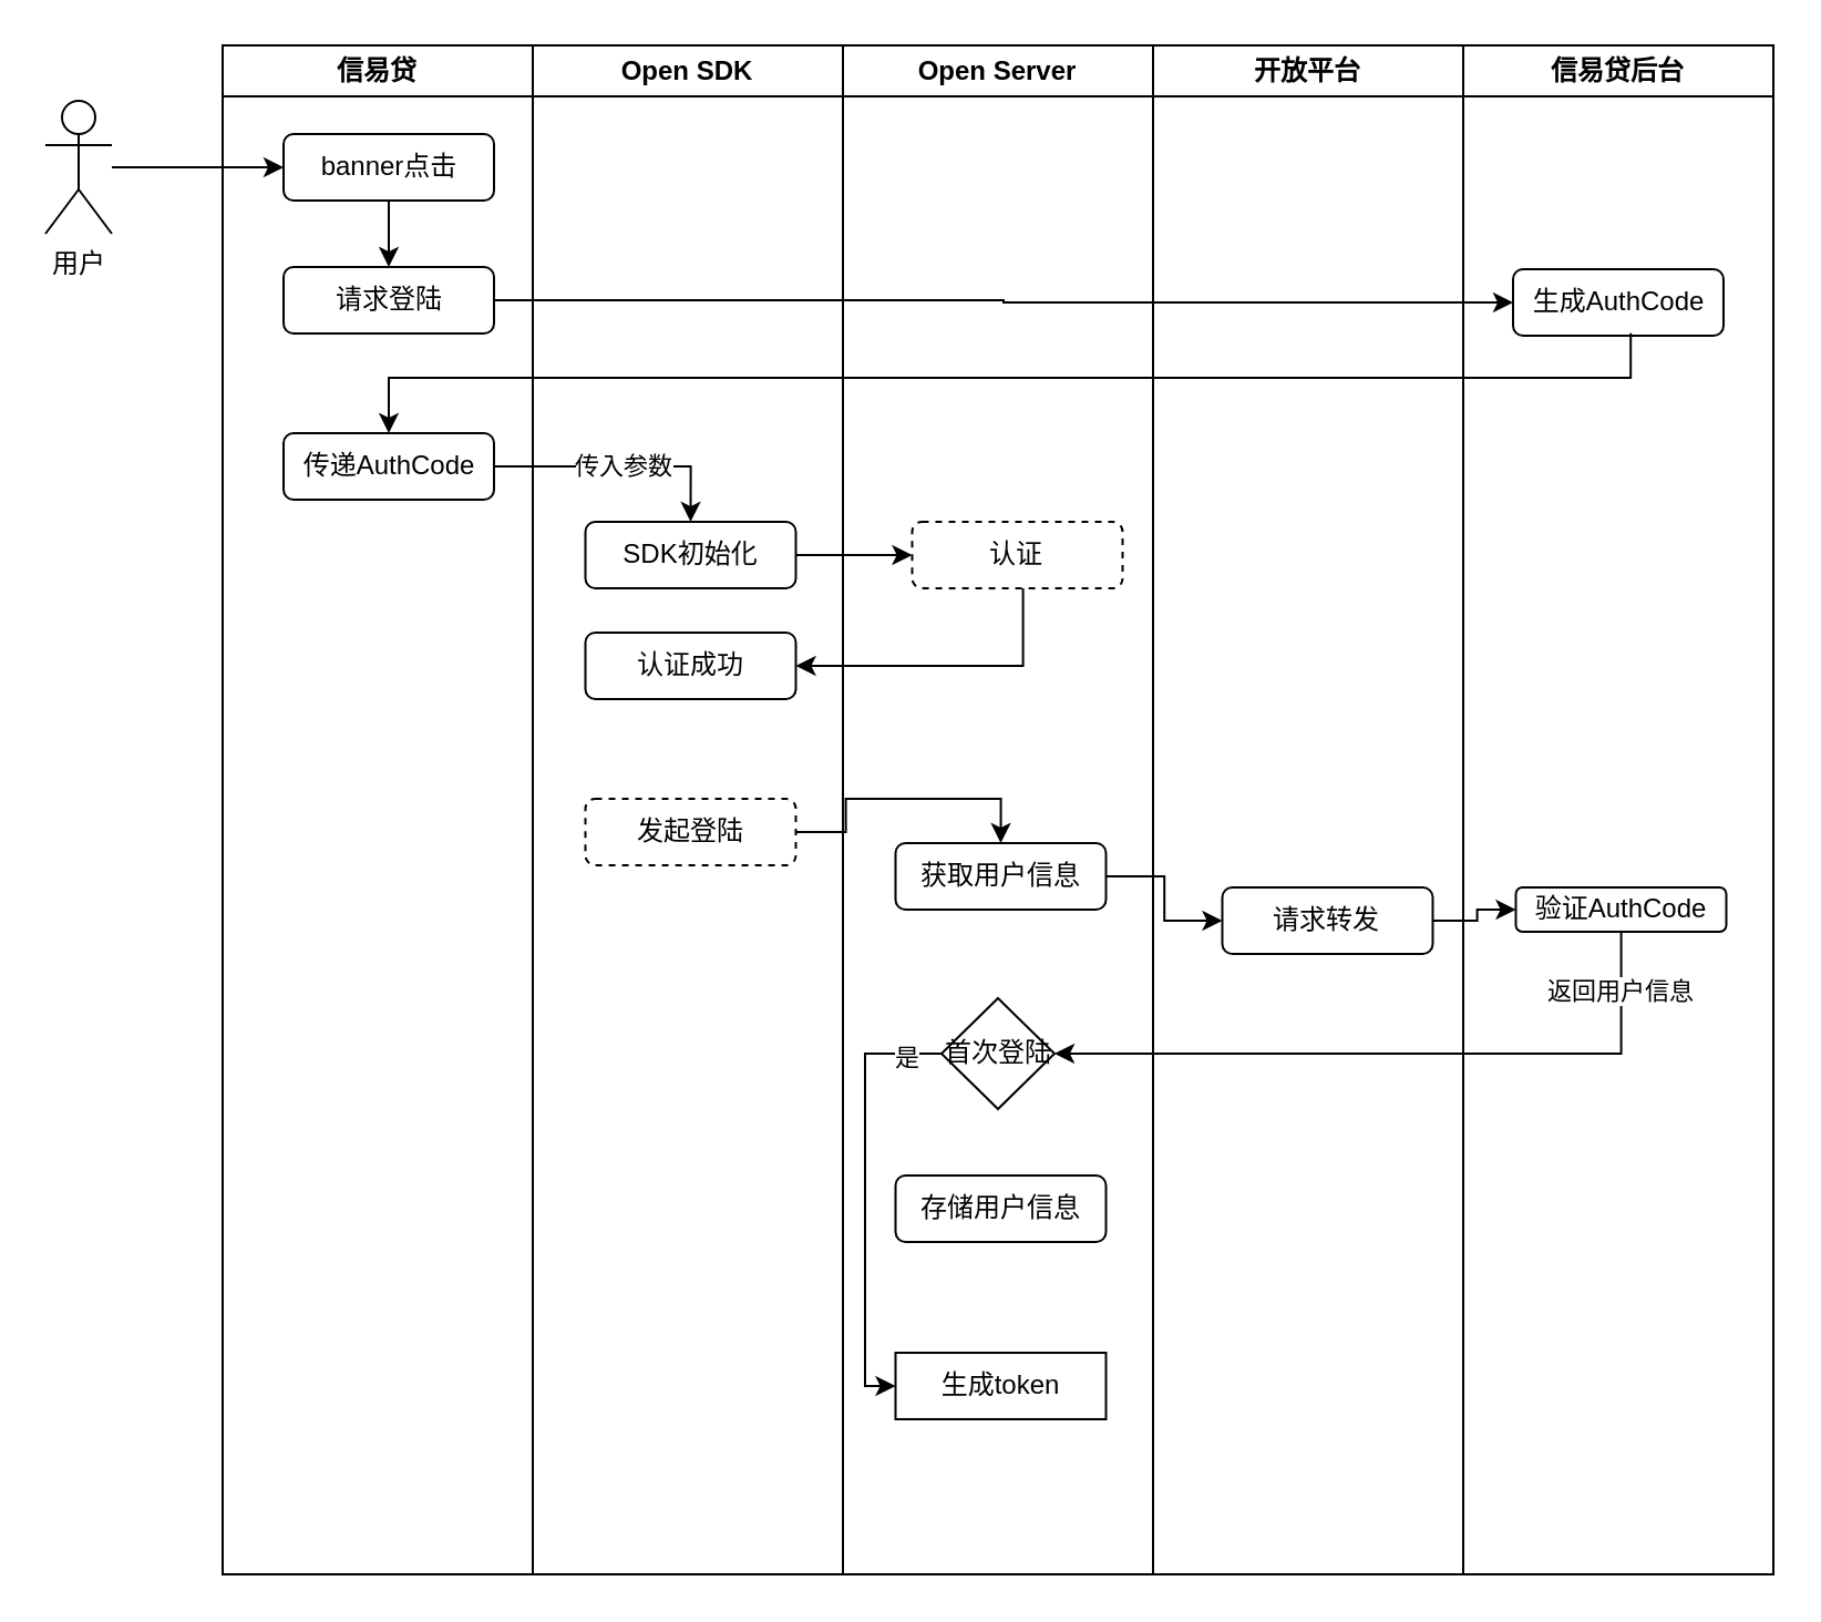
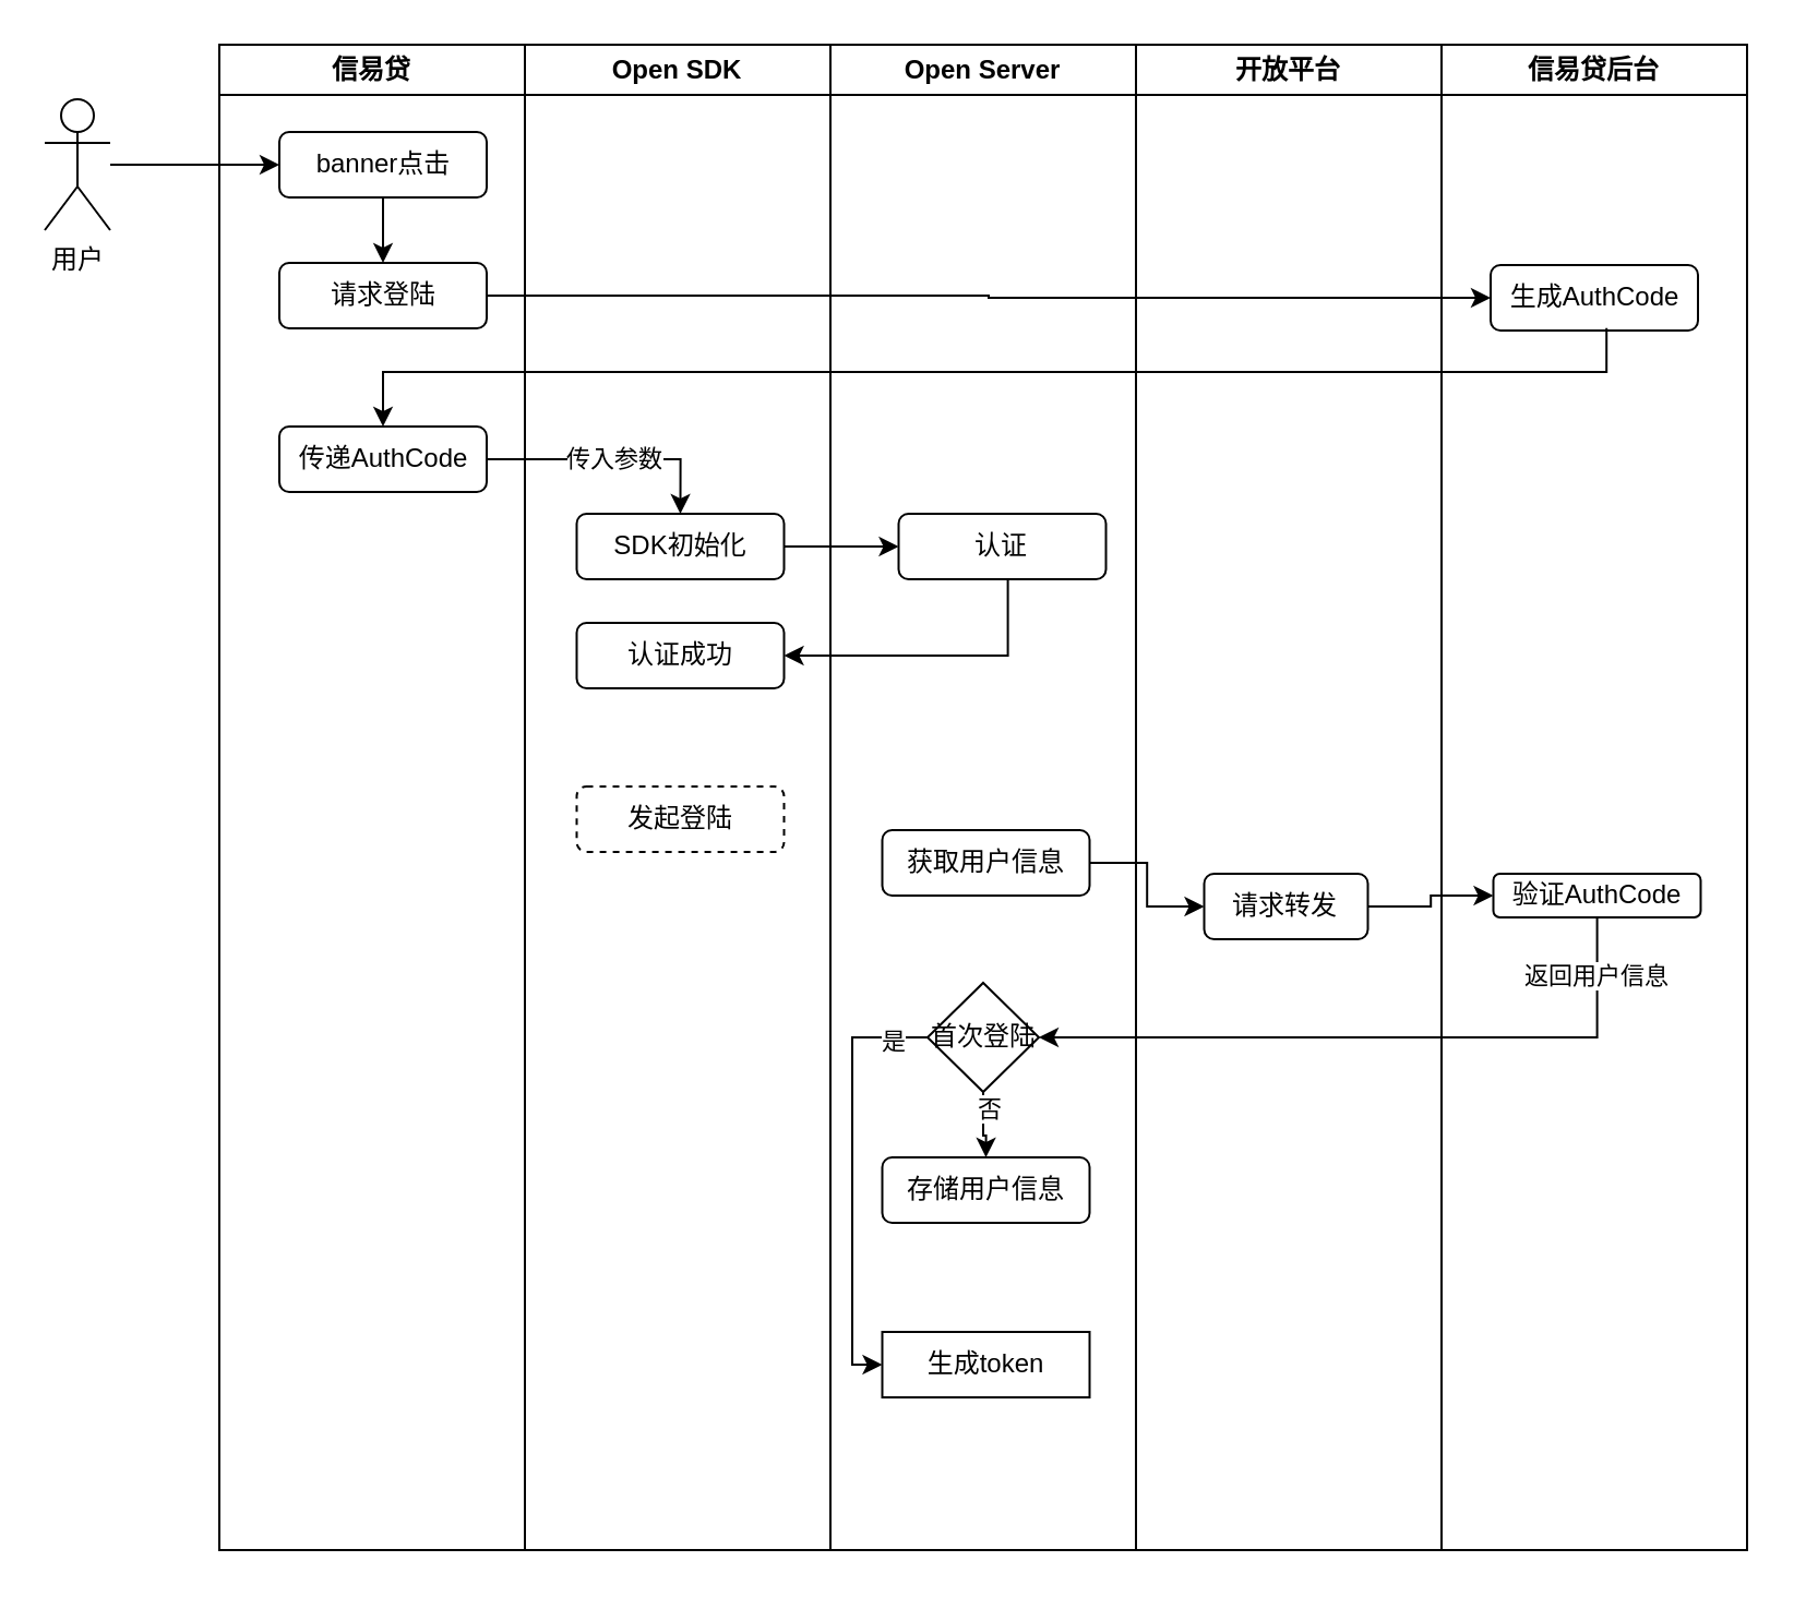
- <mxCell id="14" value="认证" style="rounded=1;whiteSpace=wrap;html=1;dashed=1;" vertex="1" parent="11"><mxGeometry x="31.25" y="215" width="95" height="30" as="geometry" /></mxCell>
+ <mxCell id="14" value="认证" style="rounded=1;whiteSpace=wrap;html=1;" vertex="1" parent="11"><mxGeometry x="31.25" y="215" width="95" height="30" as="geometry" /></mxCell>
- <mxCell id="28" style="edgeStyle=orthogonalEdgeStyle;rounded=0;orthogonalLoop=1;jettySize=auto;html=1;entryX=0.5;entryY=0;entryDx=0;entryDy=0;" edge="1" parent="1" source="8" target="12"><mxGeometry relative="1" as="geometry" /></mxCell>
- <mxCell id="22" value="请求转发" style="rounded=1;whiteSpace=wrap;html=1;" vertex="1" parent="21"><mxGeometry x="31.25" y="380" width="95" height="30" as="geometry" /></mxCell>
+ <mxCell id="22" value="请求转发" style="rounded=1;whiteSpace=wrap;html=1;" vertex="1" parent="21"><mxGeometry x="31.25" y="380" width="75" height="30" as="geometry" /></mxCell>
+ <mxCell id="15" style="edgeStyle=orthogonalEdgeStyle;rounded=0;orthogonalLoop=1;jettySize=auto;html=1;entryX=0.5;entryY=0;entryDx=0;entryDy=0;" edge="1" parent="11" source="19" target="20"><mxGeometry relative="1" as="geometry" /></mxCell>
+ <mxCell id="16" value="否" style="edgeLabel;html=1;align=center;verticalAlign=middle;resizable=0;points=[];" vertex="1" connectable="0" parent="15"><mxGeometry x="-0.536" y="2" relative="1" as="geometry"><mxPoint as="offset" /></mxGeometry></mxCell>
